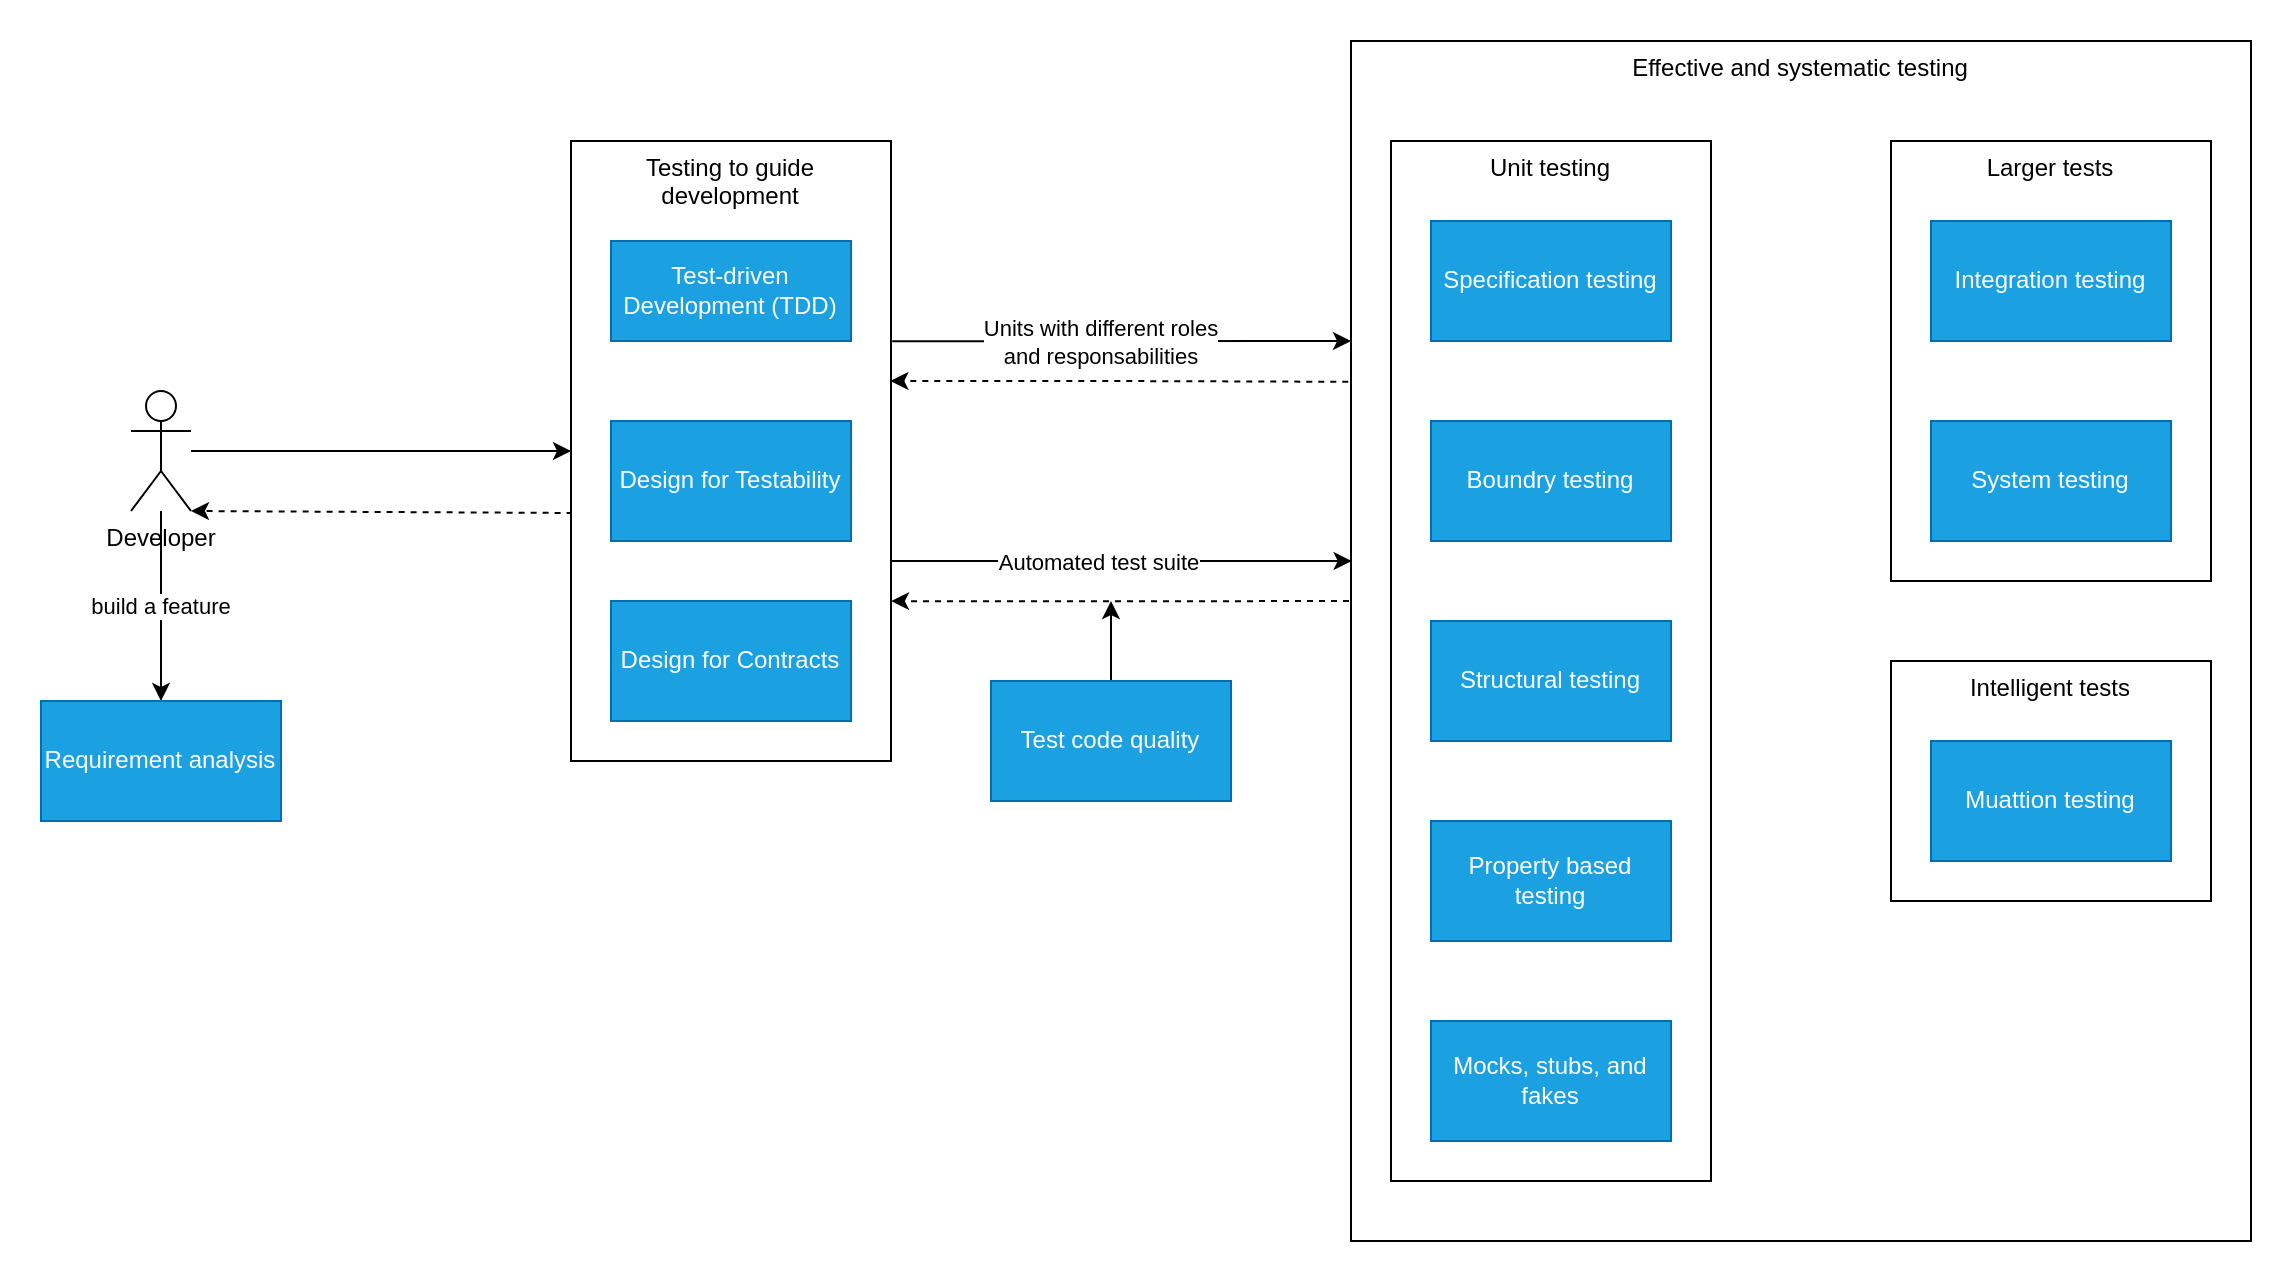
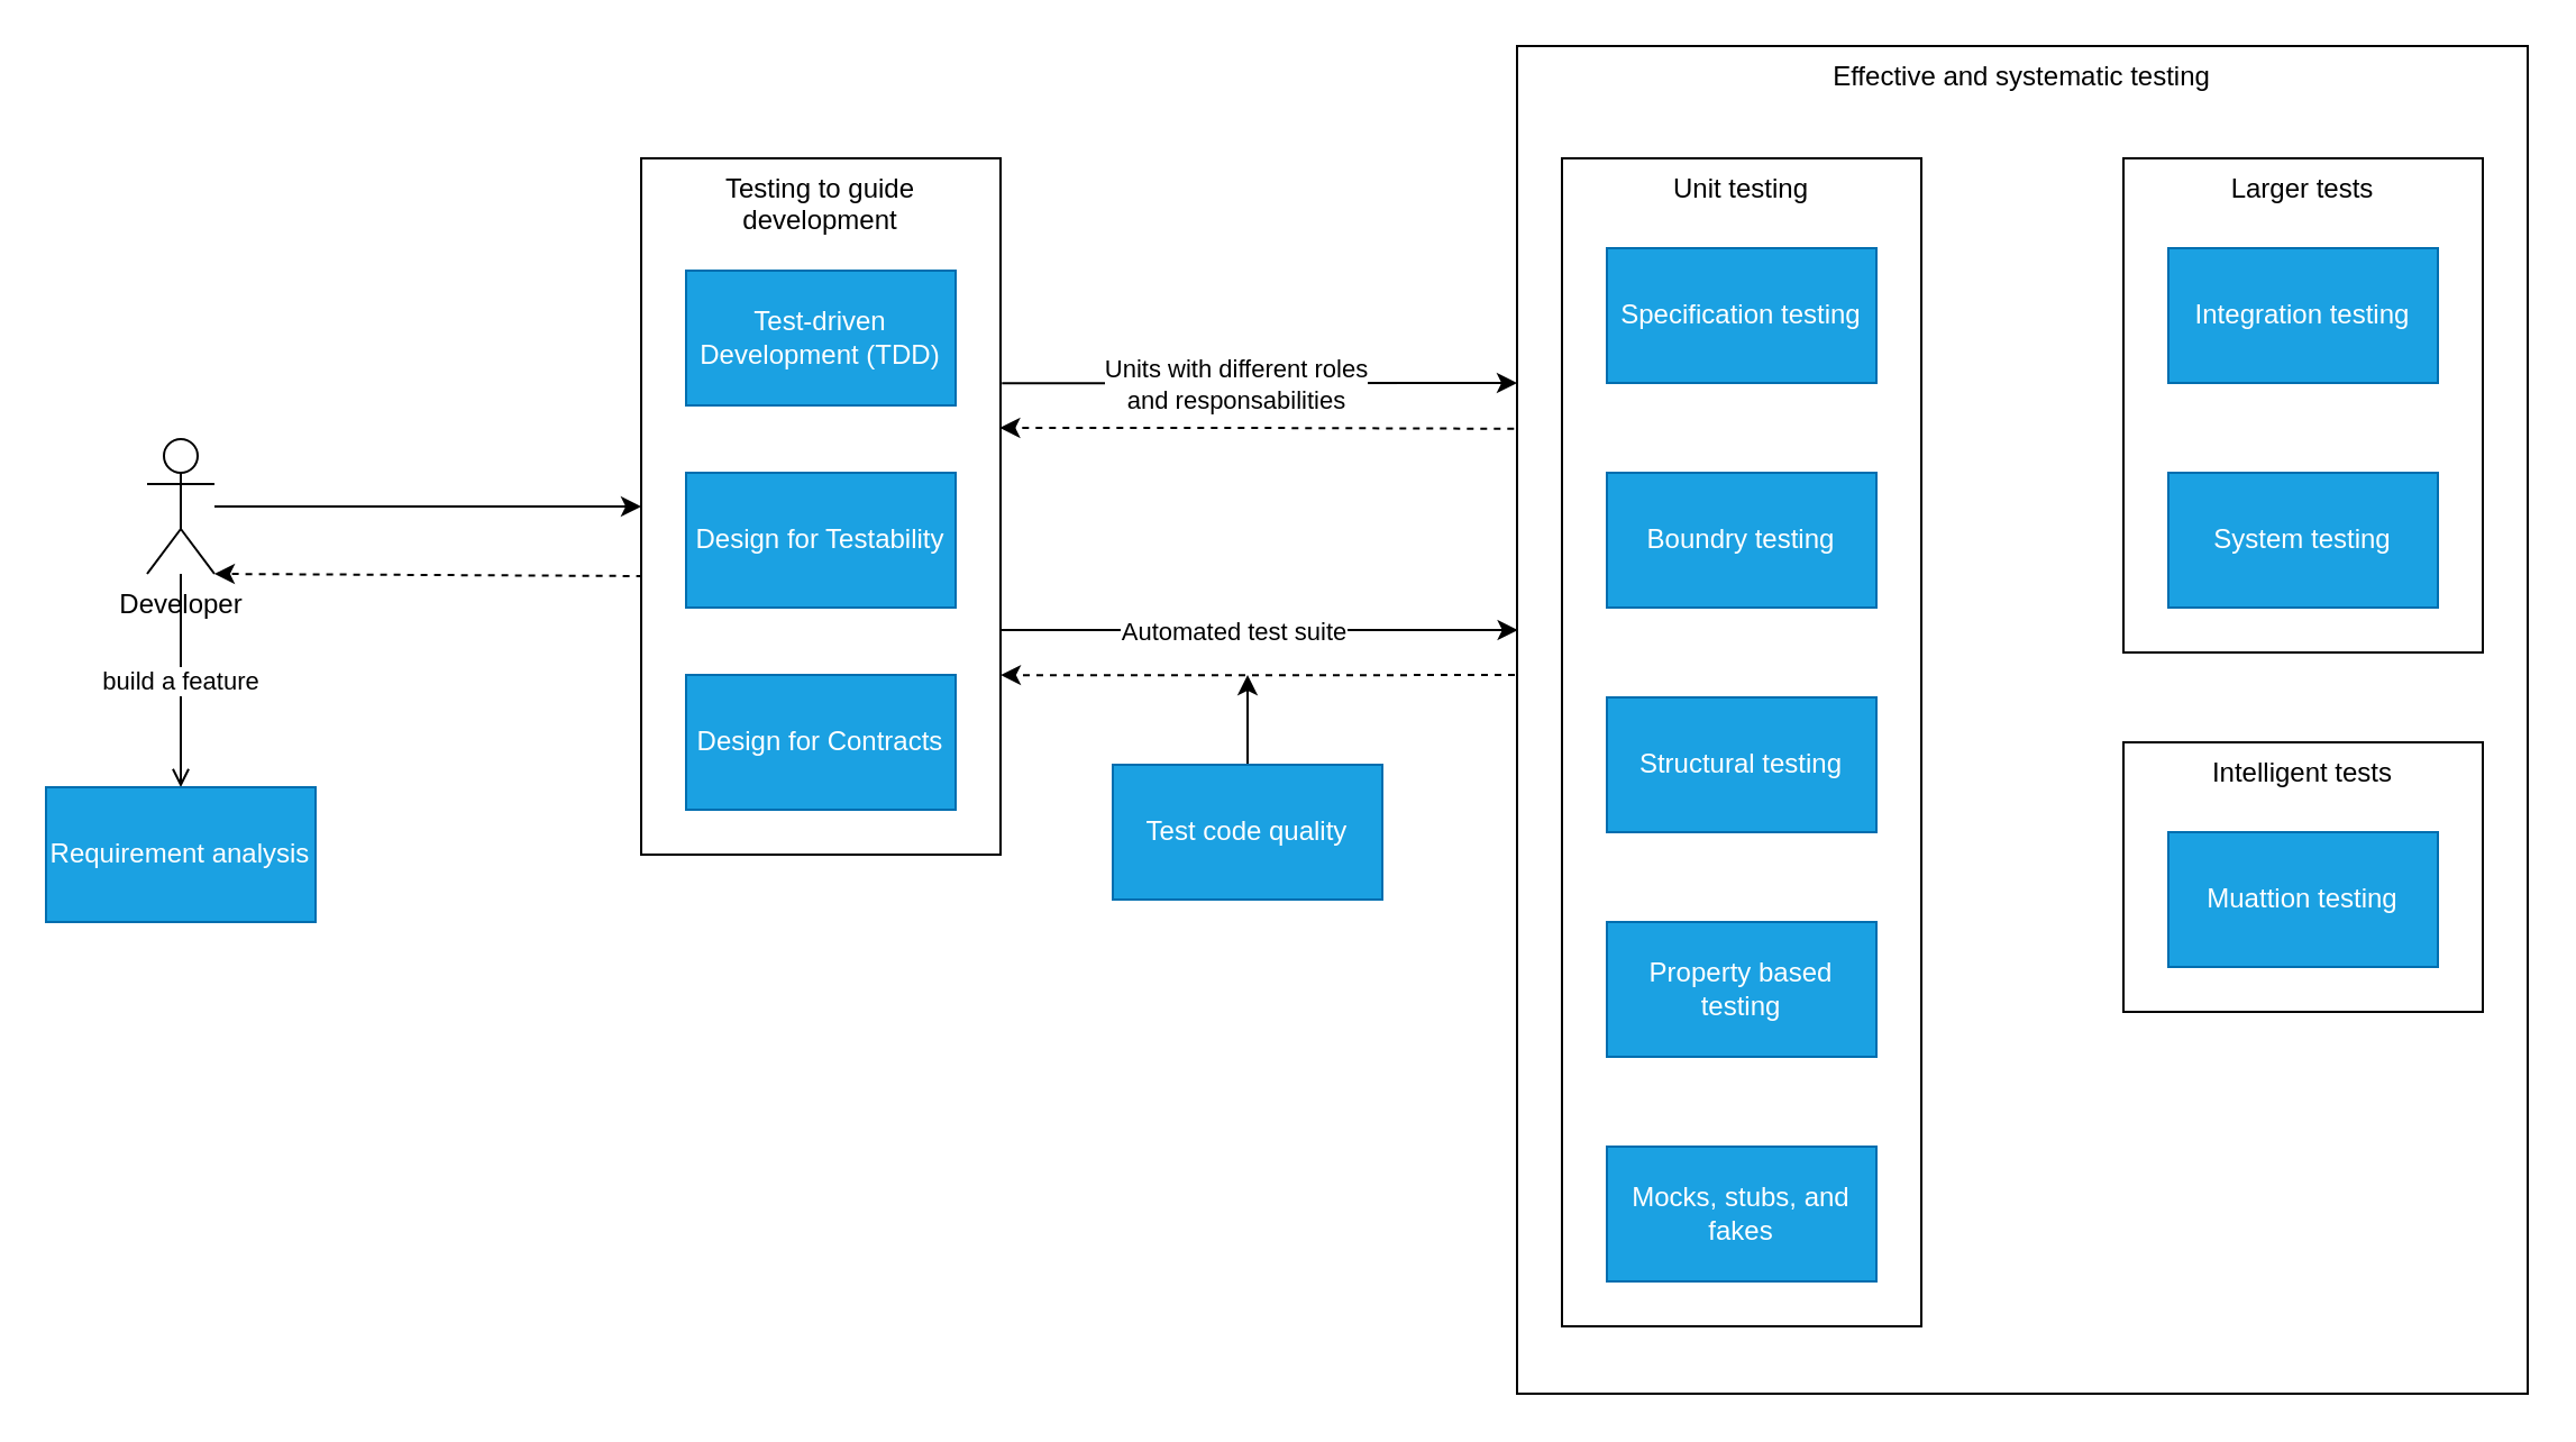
- <mxCell id="10" value="Test-driven Development (TDD)" style="whiteSpace=wrap;html=1;fillColor=#1ba1e2;fontColor=#ffffff;strokeColor=#006EAF;" vertex="1" parent="1"><mxGeometry x="305" y="120" width="120" height="50" as="geometry" /></mxCell>
+ <mxCell id="10" value="Test-driven Development (TDD)" style="whiteSpace=wrap;html=1;fillColor=#1ba1e2;fontColor=#ffffff;strokeColor=#006EAF;" vertex="1" parent="1"><mxGeometry x="305" y="120" width="120" height="60" as="geometry" /></mxCell>
- <mxCell id="13" value="build a feature" style="edgeStyle=none;html=1;" edge="1" parent="1" source="15" target="16"><mxGeometry relative="1" as="geometry" /></mxCell>
+ <mxCell id="13" value="build a feature" style="edgeStyle=none;html=1;endArrow=open;" edge="1" parent="1" source="15" target="16"><mxGeometry relative="1" as="geometry" /></mxCell>
